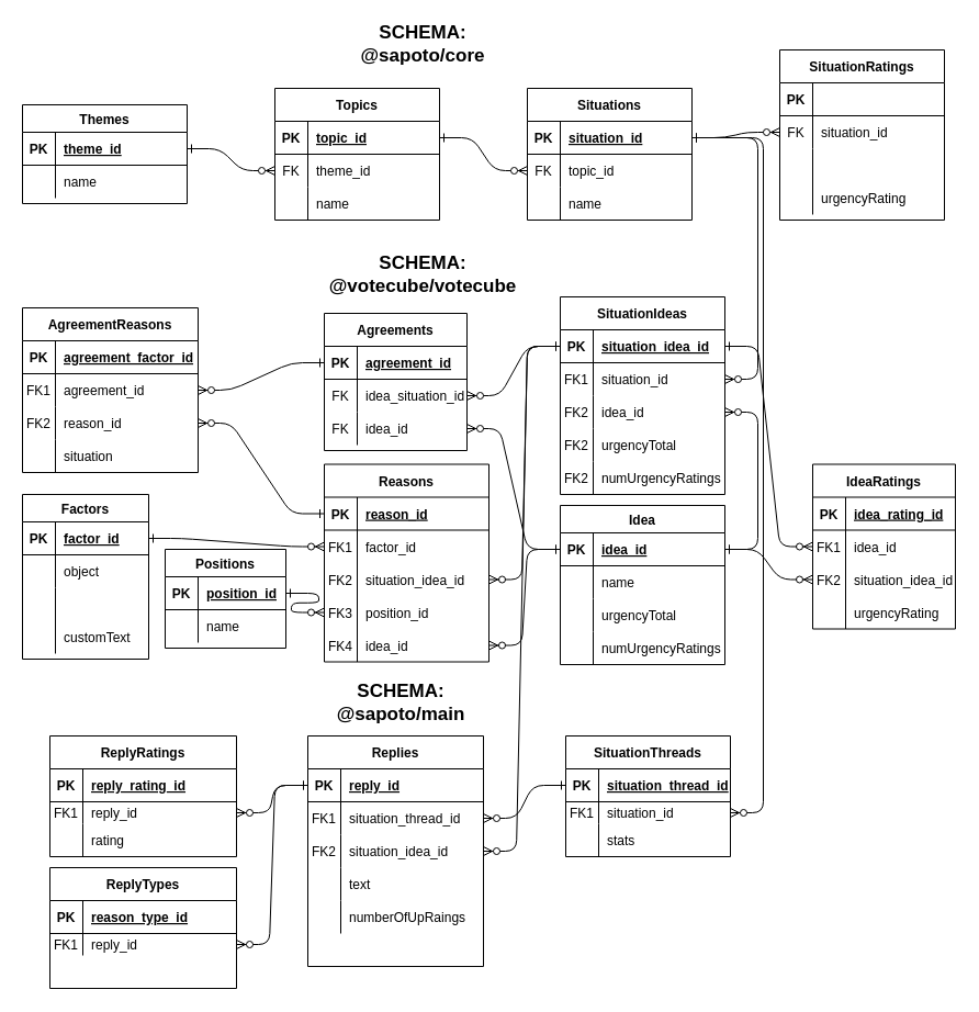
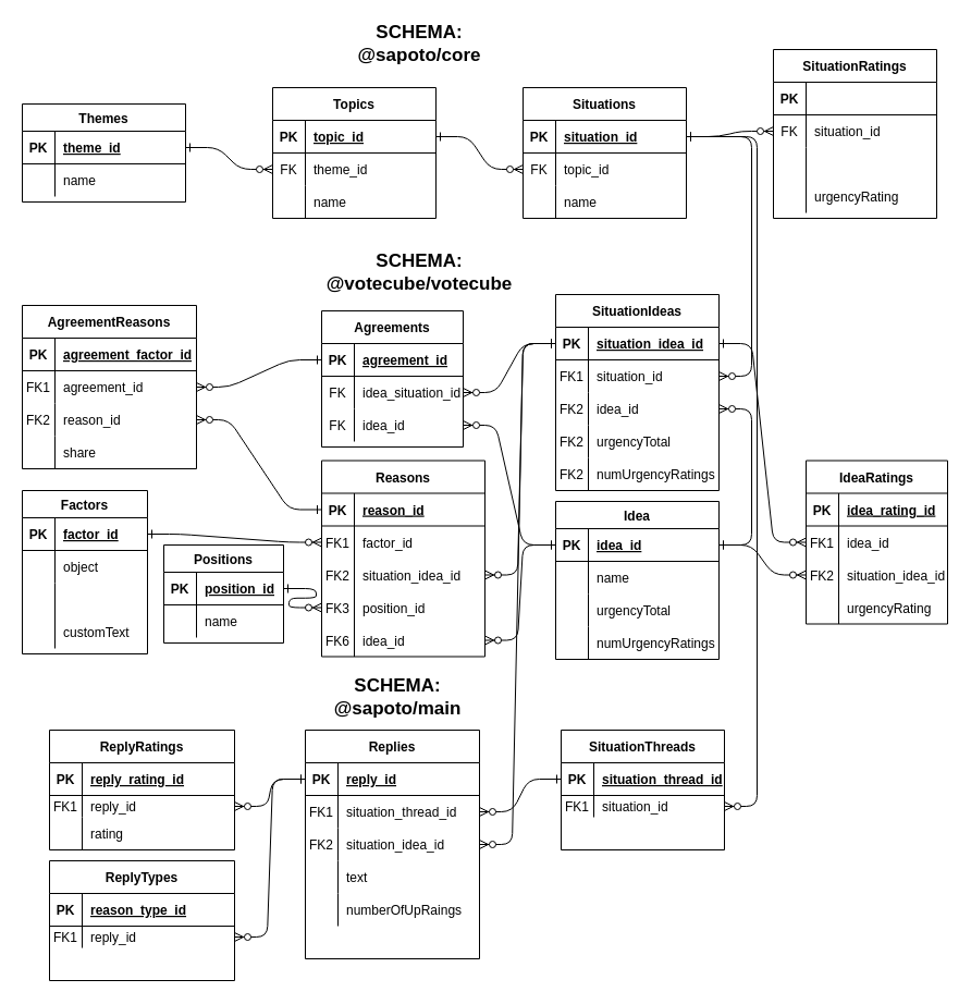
- <mxCell id="126" value="situation" style="shape=partialRectangle;overflow=hidden;connectable=0;fillColor=none;top=0;left=0;bottom=0;right=0;align=left;spacingLeft=6;" parent="124" vertex="1"><mxGeometry x="30" width="130" height="30" as="geometry"><mxRectangle width="130" height="30" as="alternateBounds" /></mxGeometry></mxCell>
+ <mxCell id="126" value="share" style="shape=partialRectangle;overflow=hidden;connectable=0;fillColor=none;top=0;left=0;bottom=0;right=0;align=left;spacingLeft=6;" parent="124" vertex="1"><mxGeometry x="30" width="130" height="30" as="geometry"><mxRectangle width="130" height="30" as="alternateBounds" /></mxGeometry></mxCell>
- <mxCell id="142" value="FK4" style="shape=partialRectangle;overflow=hidden;connectable=0;fillColor=none;top=0;left=0;bottom=0;right=0;" vertex="1" parent="141"><mxGeometry width="30" height="30" as="geometry"><mxRectangle width="30" height="30" as="alternateBounds" /></mxGeometry></mxCell>
+ <mxCell id="142" value="FK6" style="shape=partialRectangle;overflow=hidden;connectable=0;fillColor=none;top=0;left=0;bottom=0;right=0;" vertex="1" parent="141"><mxGeometry width="30" height="30" as="geometry"><mxRectangle width="30" height="30" as="alternateBounds" /></mxGeometry></mxCell>
- <mxCell id="13" value="stats" style="shape=partialRectangle;overflow=hidden;connectable=0;fillColor=none;top=0;left=0;bottom=0;right=0;align=left;spacingLeft=6;" parent="11" vertex="1"><mxGeometry x="30" width="120" height="30" as="geometry"><mxRectangle width="120" height="30" as="alternateBounds" /></mxGeometry></mxCell>
